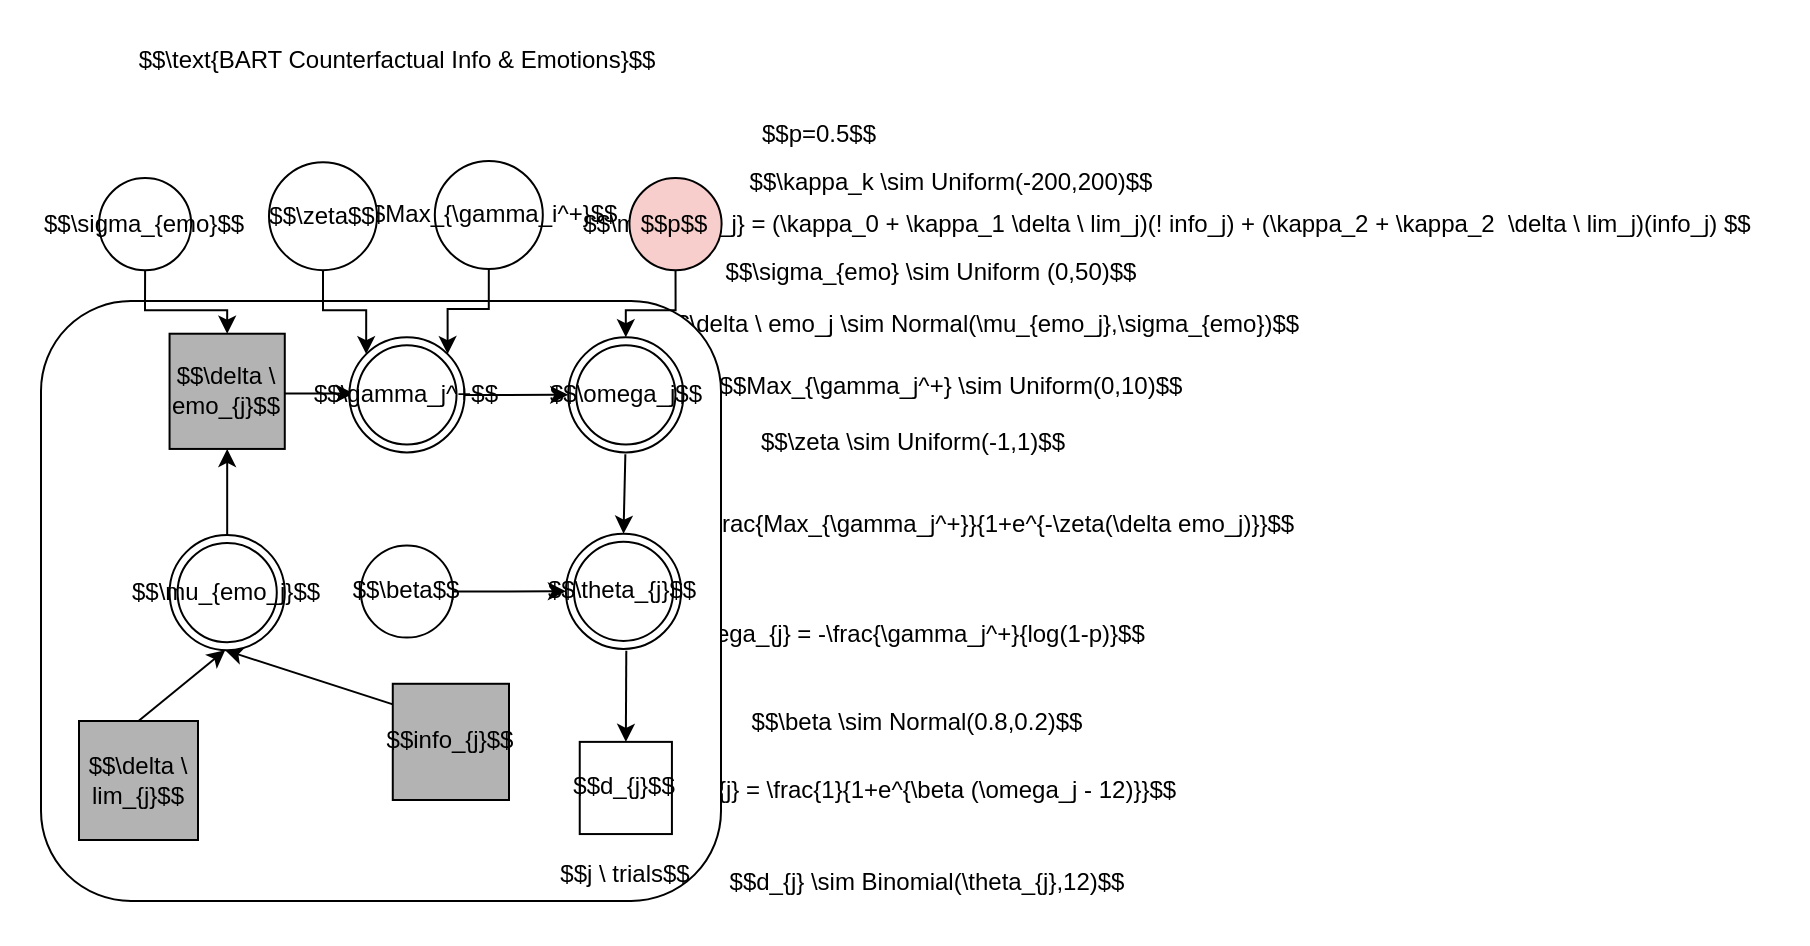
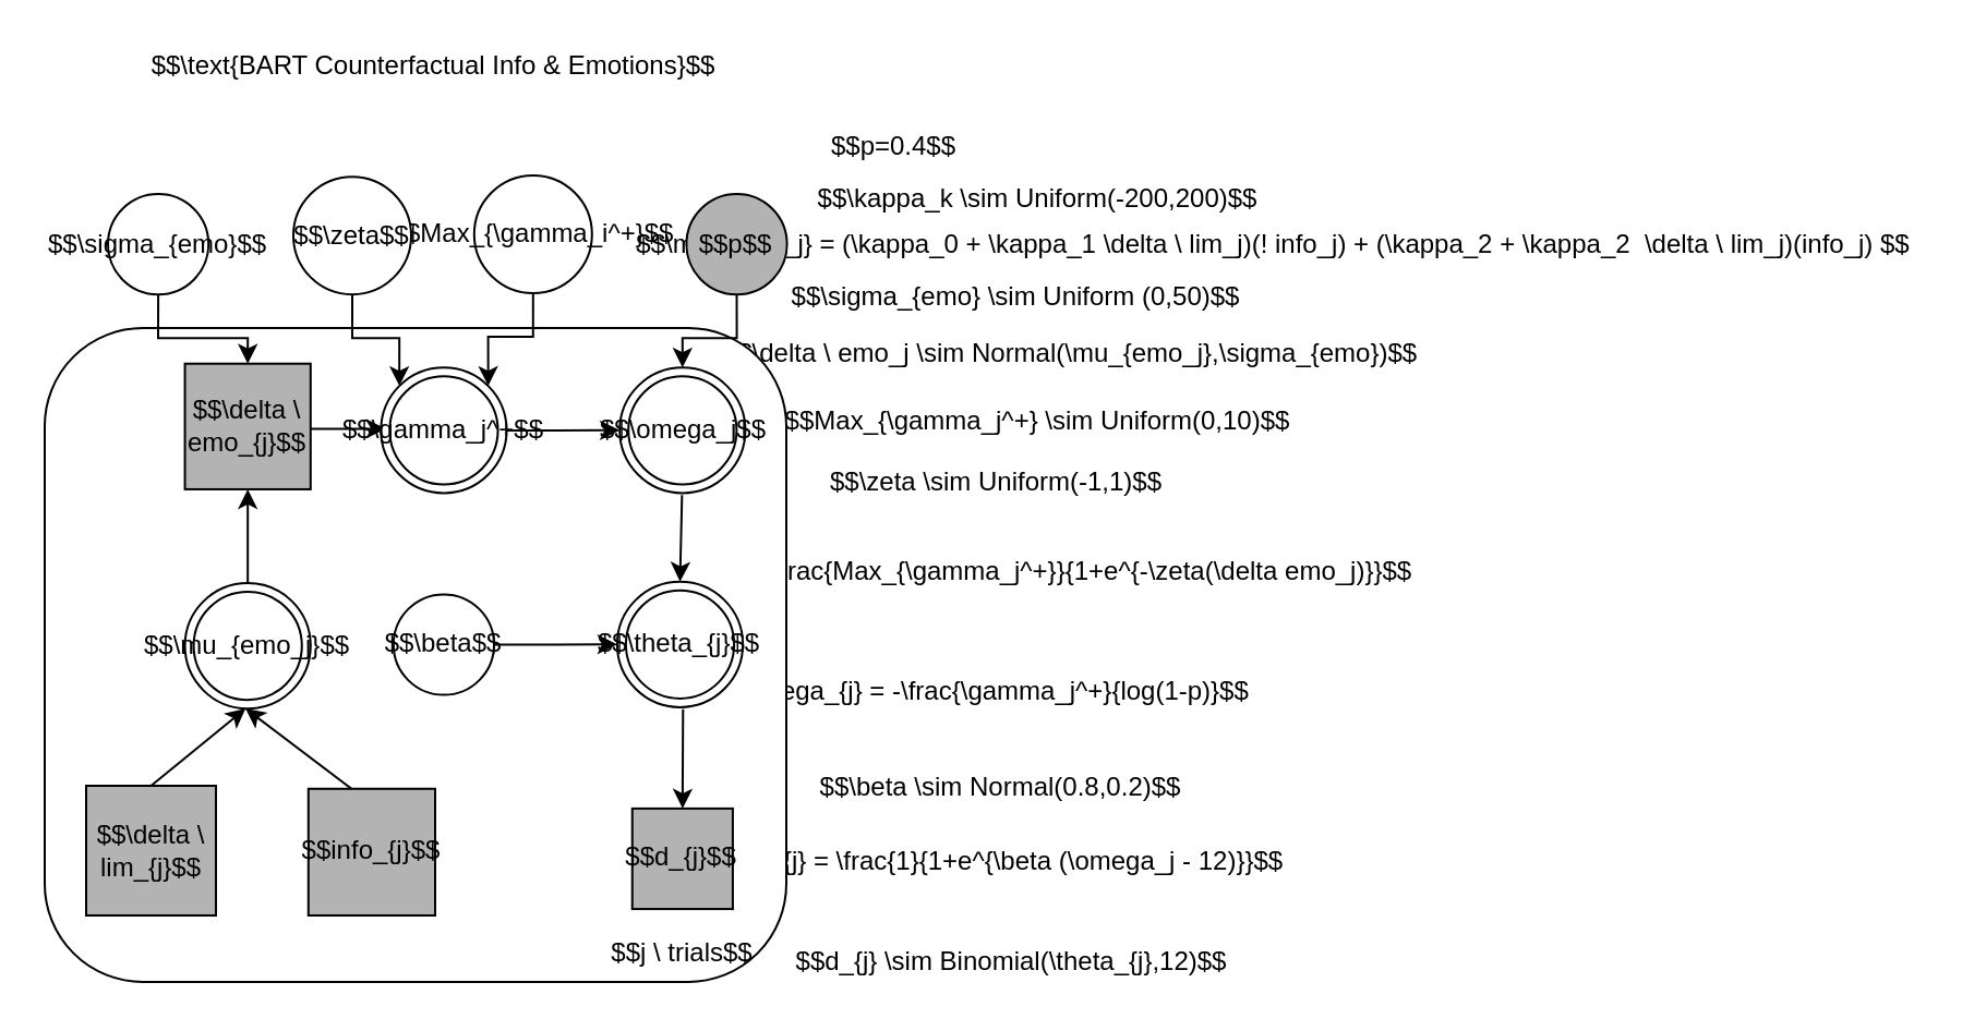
- <mxCell id="2" value="$$p=0.5$$" style="text;html=1;align=center;verticalAlign=middle;resizable=0;points=[];autosize=1;" parent="1" vertex="1"><mxGeometry x="374" y="56.58" width="70" height="20" as="geometry" /></mxCell>
+ <mxCell id="2" value="$$p=0.4$$" style="text;html=1;align=center;verticalAlign=middle;resizable=0;points=[];autosize=1;" parent="1" vertex="1"><mxGeometry x="374" y="56.58" width="70" height="20" as="geometry" /></mxCell>
- <mxCell id="17" value="$$p$$" style="ellipse;whiteSpace=wrap;html=1;aspect=fixed;fillColor=#f8cecc;" parent="1" vertex="1"><mxGeometry x="314.217" y="88.5" width="46.087" height="46.087" as="geometry" /></mxCell>
+ <mxCell id="17" value="$$p$$" style="ellipse;whiteSpace=wrap;html=1;aspect=fixed;fillColor=#B3B3B3;" parent="1" vertex="1"><mxGeometry x="314.217" y="88.5" width="46.087" height="46.087" as="geometry" /></mxCell>
- <mxCell id="29" value="$$info_{j}$$" style="whiteSpace=wrap;html=1;aspect=fixed;fillColor=#B3B3B3;" parent="1" vertex="1"><mxGeometry x="195.89" y="341.39" width="58.11" height="58.11" as="geometry" /></mxCell>
+ <mxCell id="29" value="$$info_{j}$$" style="whiteSpace=wrap;html=1;aspect=fixed;fillColor=#B3B3B3;" parent="1" vertex="1"><mxGeometry x="140.89" y="361.39" width="58.11" height="58.11" as="geometry" /></mxCell>
- <mxCell id="13" value="$$d_{j}$$" style="whiteSpace=wrap;html=1;aspect=fixed;fillColor=#ffffff;" parent="1" vertex="1"><mxGeometry x="289.37" y="370.441" width="46.087" height="46.087" as="geometry" /></mxCell>
+ <mxCell id="13" value="$$d_{j}$$" style="whiteSpace=wrap;html=1;aspect=fixed;fillColor=#B3B3B3;" parent="1" vertex="1"><mxGeometry x="289.37" y="370.441" width="46.087" height="46.087" as="geometry" /></mxCell>
